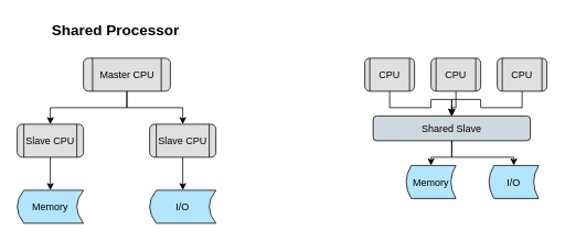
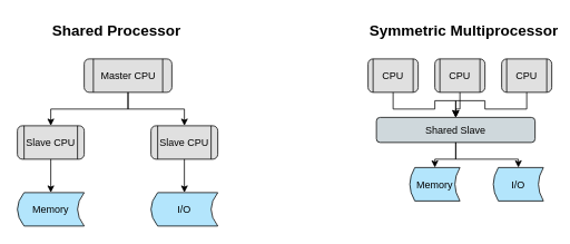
+ <mxCell id="12" value="Symmetric Multiprocessor" style="text;html=1;fontSize=18;fontStyle=1;" vertex="1" parent="1"><mxGeometry x="440" y="20" width="220" height="30" as="geometry" /></mxCell>
